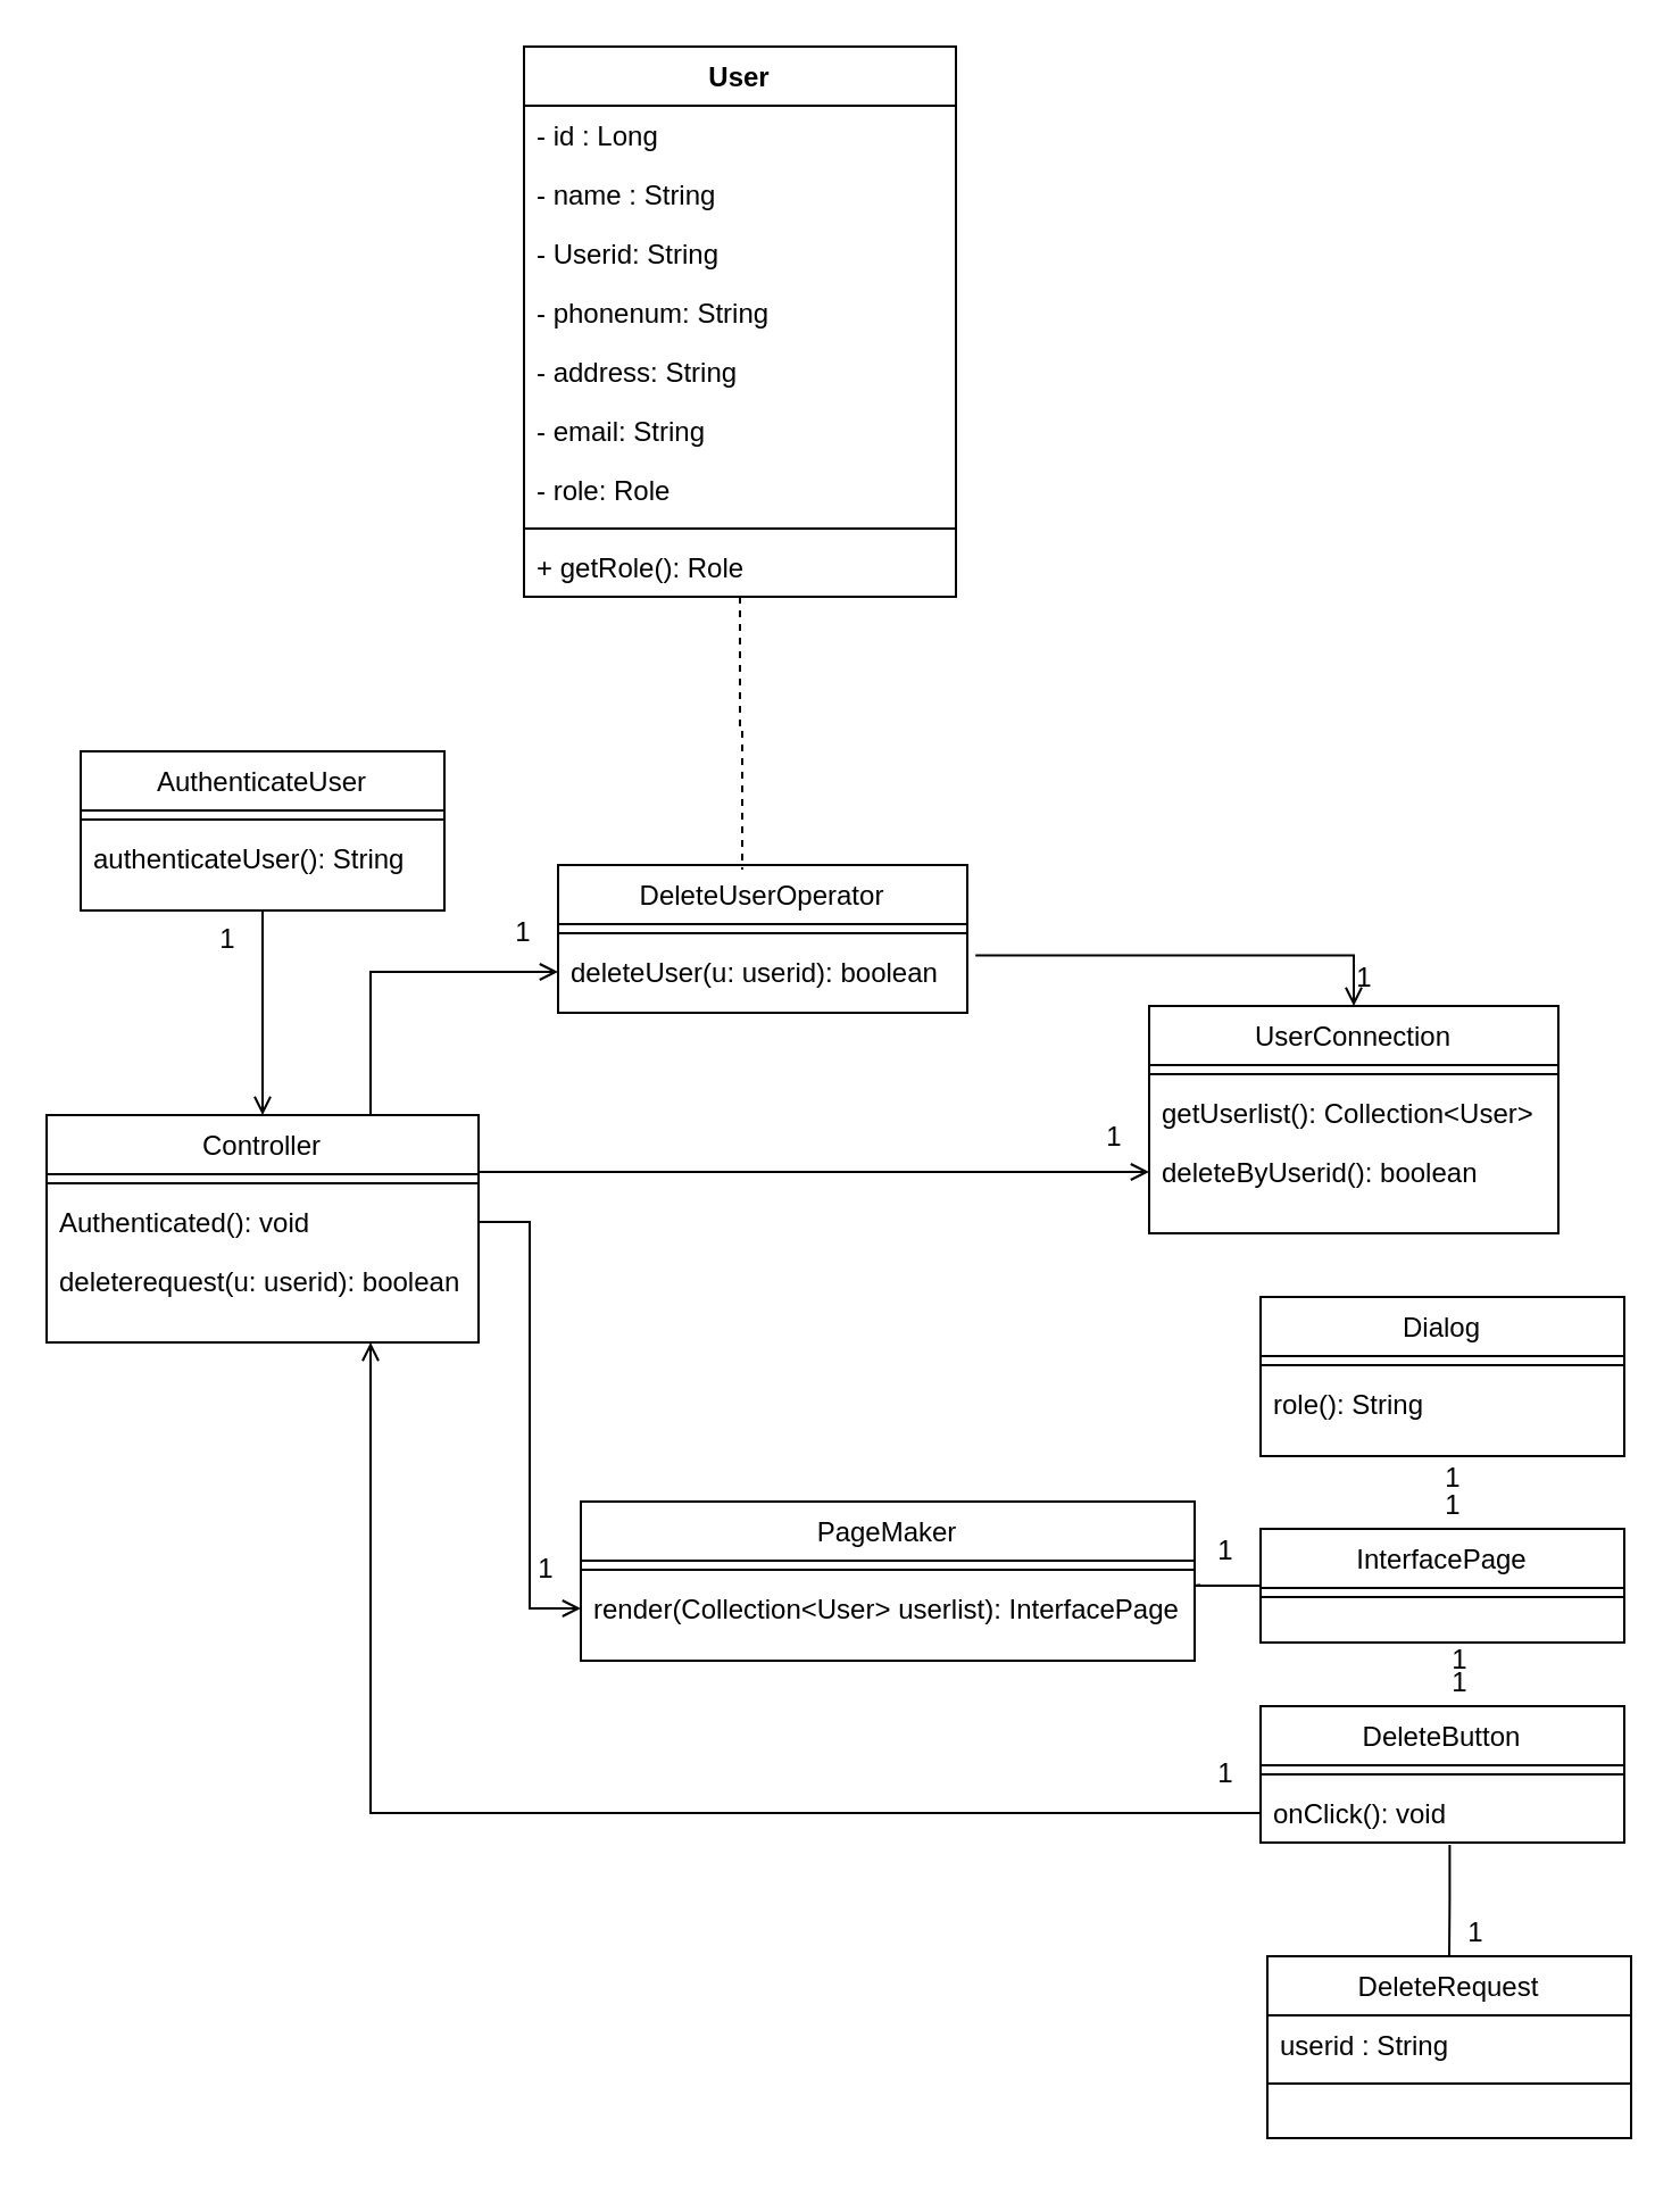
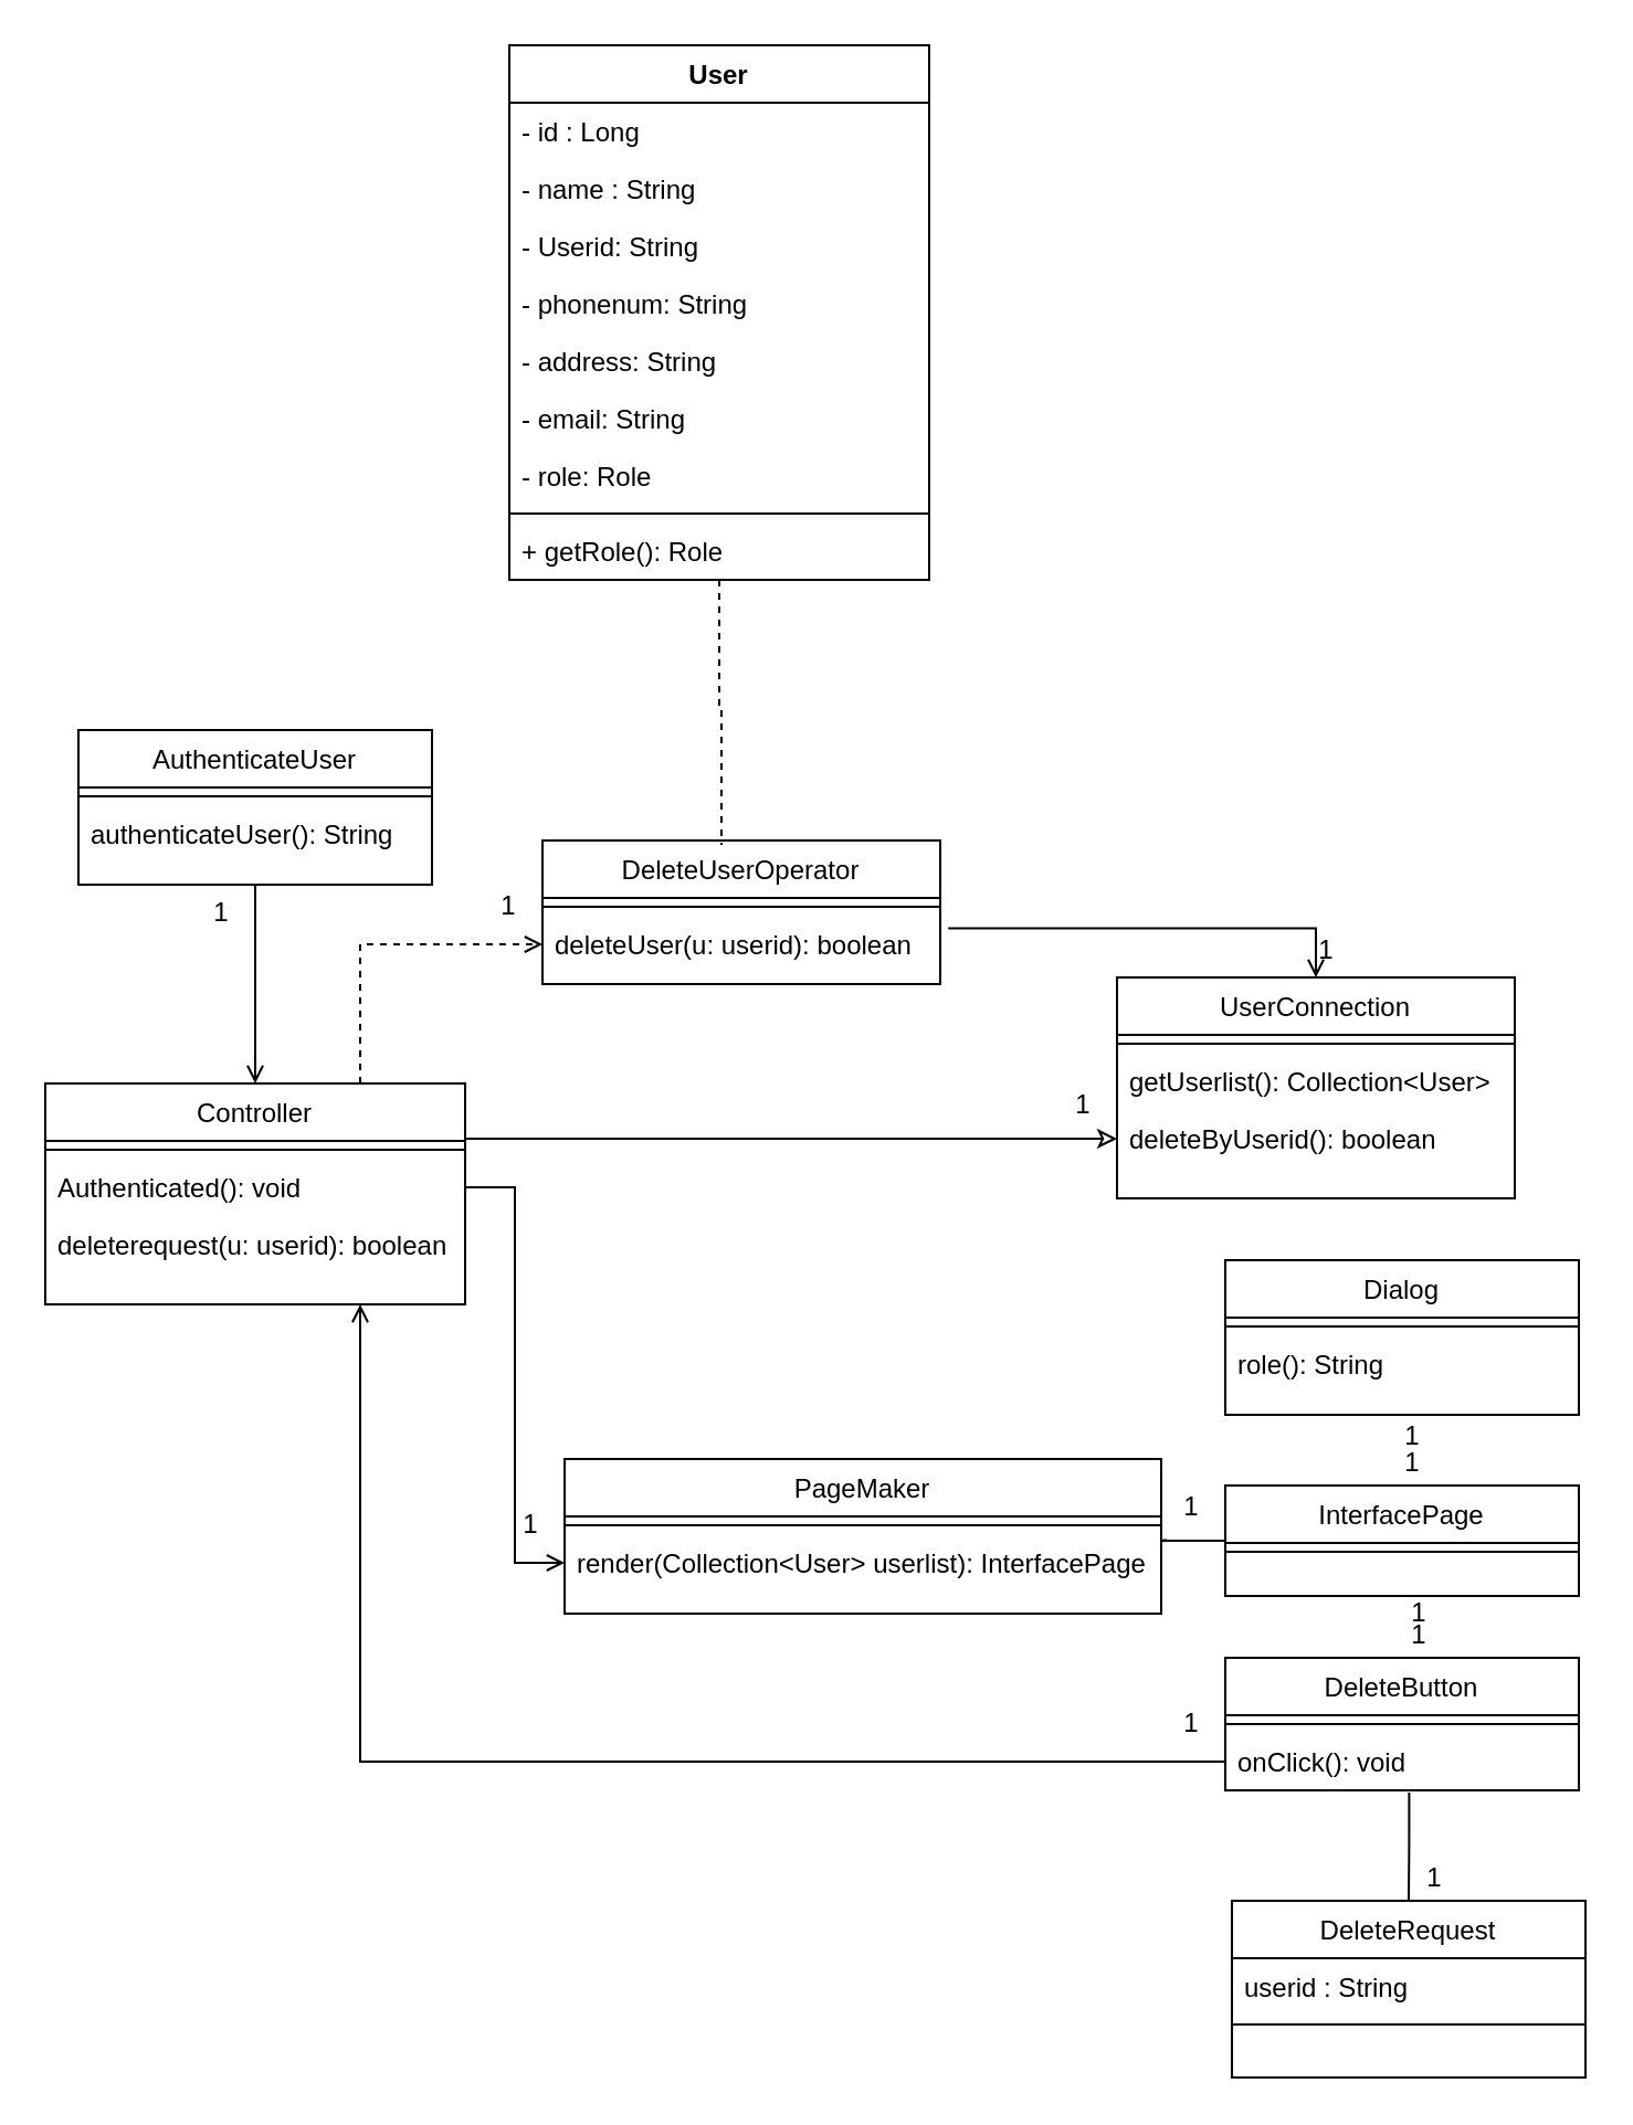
- <mxCell id="16" style="edgeStyle=orthogonalEdgeStyle;rounded=0;orthogonalLoop=1;jettySize=auto;html=1;exitX=0.75;exitY=0;exitDx=0;exitDy=0;entryX=0;entryY=0.5;entryDx=0;entryDy=0;endArrow=open;endFill=0;" parent="1" source="17" target="23" edge="1"><mxGeometry relative="1" as="geometry" /></mxCell>
+ <mxCell id="16" style="edgeStyle=orthogonalEdgeStyle;rounded=0;orthogonalLoop=1;jettySize=auto;html=1;exitX=0.75;exitY=0;exitDx=0;exitDy=0;entryX=0;entryY=0.5;entryDx=0;entryDy=0;endArrow=open;endFill=0;dashed=1;" parent="1" source="17" target="23" edge="1"><mxGeometry relative="1" as="geometry" /></mxCell>
- <mxCell id="15" style="edgeStyle=orthogonalEdgeStyle;rounded=0;orthogonalLoop=1;jettySize=auto;html=1;entryX=0;entryY=0.5;entryDx=0;entryDy=0;endArrow=open;endFill=0;exitX=1;exitY=0.25;exitDx=0;exitDy=0;" parent="1" source="17" target="27" edge="1"><mxGeometry relative="1" as="geometry"><mxPoint x="275" y="500" as="sourcePoint" /></mxGeometry></mxCell>
+ <mxCell id="15" style="edgeStyle=orthogonalEdgeStyle;rounded=0;orthogonalLoop=1;jettySize=auto;html=1;entryX=0;entryY=0.5;entryDx=0;entryDy=0;endArrow=classic;endFill=0;exitX=1;exitY=0.25;exitDx=0;exitDy=0;" parent="1" source="17" target="27" edge="1"><mxGeometry relative="1" as="geometry"><mxPoint x="275" y="500" as="sourcePoint" /></mxGeometry></mxCell>
